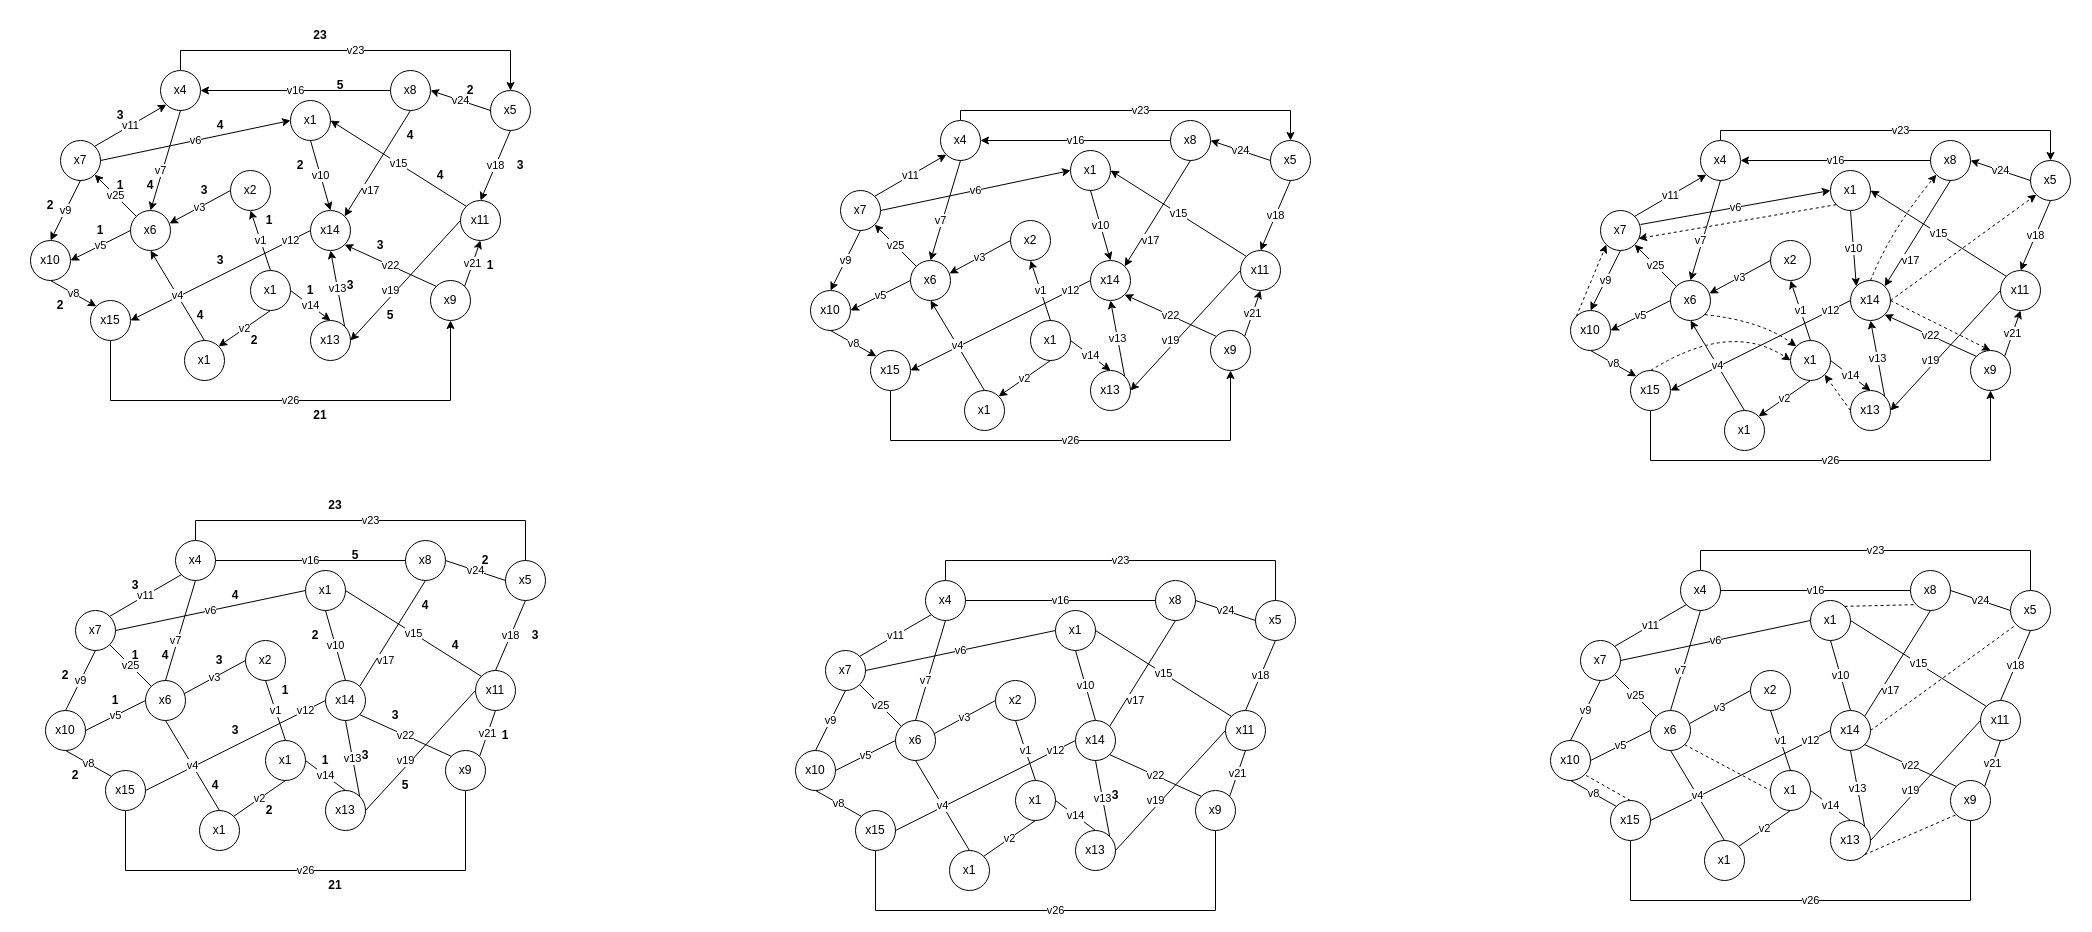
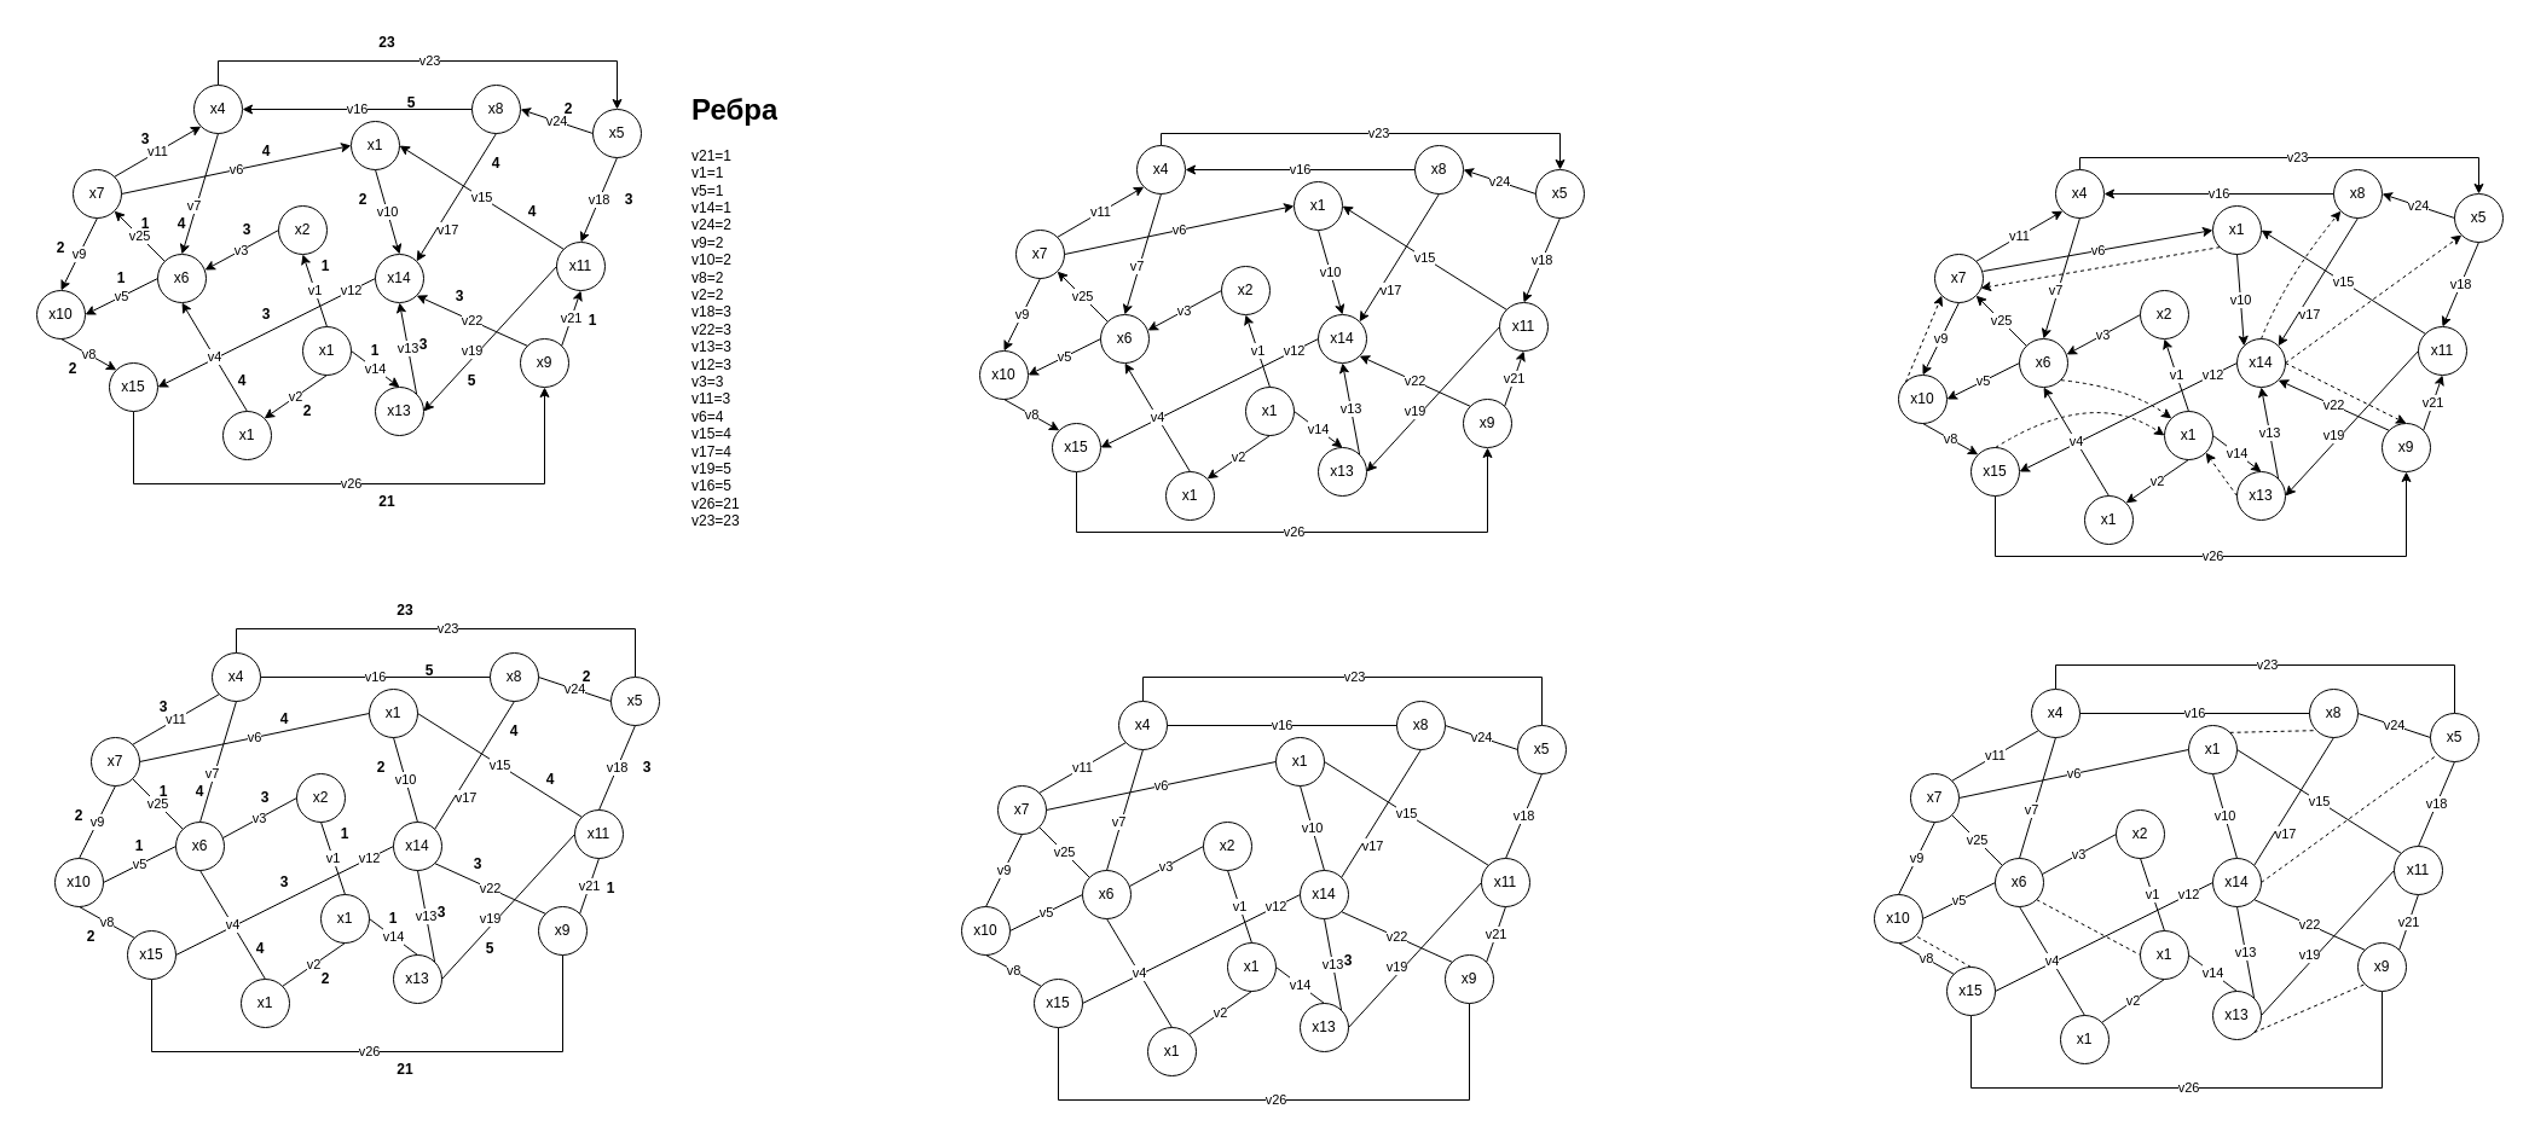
+ <mxCell id="42" value="&lt;h1 style=&quot;margin-top: 0px;&quot;&gt;Ребра&lt;/h1&gt;&lt;div&gt;v21=1&lt;/div&gt;&lt;div&gt;v1=1&lt;/div&gt;&lt;div&gt;v5=1&lt;/div&gt;&lt;div&gt;v14=1&lt;/div&gt;&lt;div&gt;v24=2&lt;/div&gt;&lt;div&gt;v9=2&lt;/div&gt;&lt;div&gt;v10=2&lt;/div&gt;&lt;div&gt;v8=2&lt;/div&gt;&lt;div&gt;v2=2&lt;/div&gt;&lt;div&gt;v18=3&lt;/div&gt;&lt;div&gt;v22=3&lt;/div&gt;&lt;div&gt;v13=3&lt;/div&gt;&lt;div&gt;v12=3&lt;/div&gt;&lt;div&gt;v3=3&lt;/div&gt;&lt;div&gt;v11=3&lt;/div&gt;&lt;div&gt;v6=4&lt;/div&gt;&lt;div&gt;v15=4&lt;/div&gt;&lt;div&gt;v17=4&lt;/div&gt;&lt;div&gt;v19=5&lt;/div&gt;&lt;div&gt;v16=5&lt;/div&gt;&lt;div&gt;v26=21&lt;/div&gt;&lt;div&gt;v23=23&lt;/div&gt;" style="text;html=1;whiteSpace=wrap;overflow=hidden;rounded=0;" vertex="1" parent="1"><mxGeometry x="570" y="70" width="80" height="370" as="geometry" /></mxCell>
